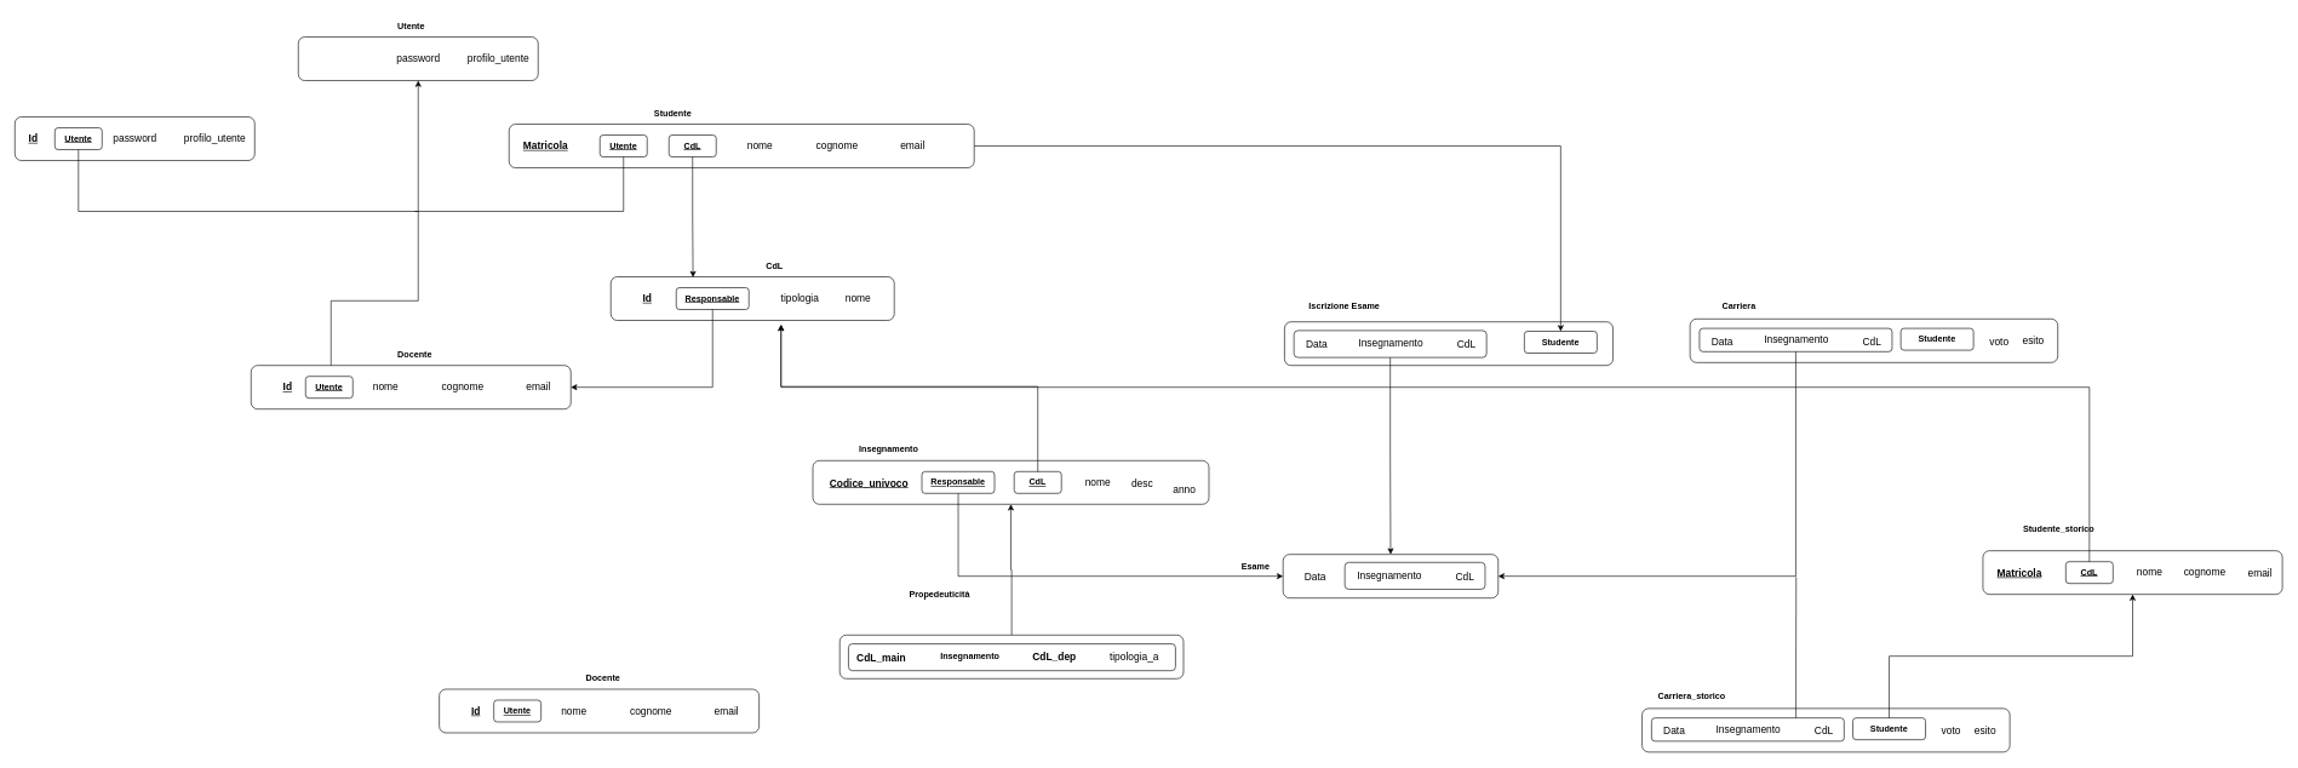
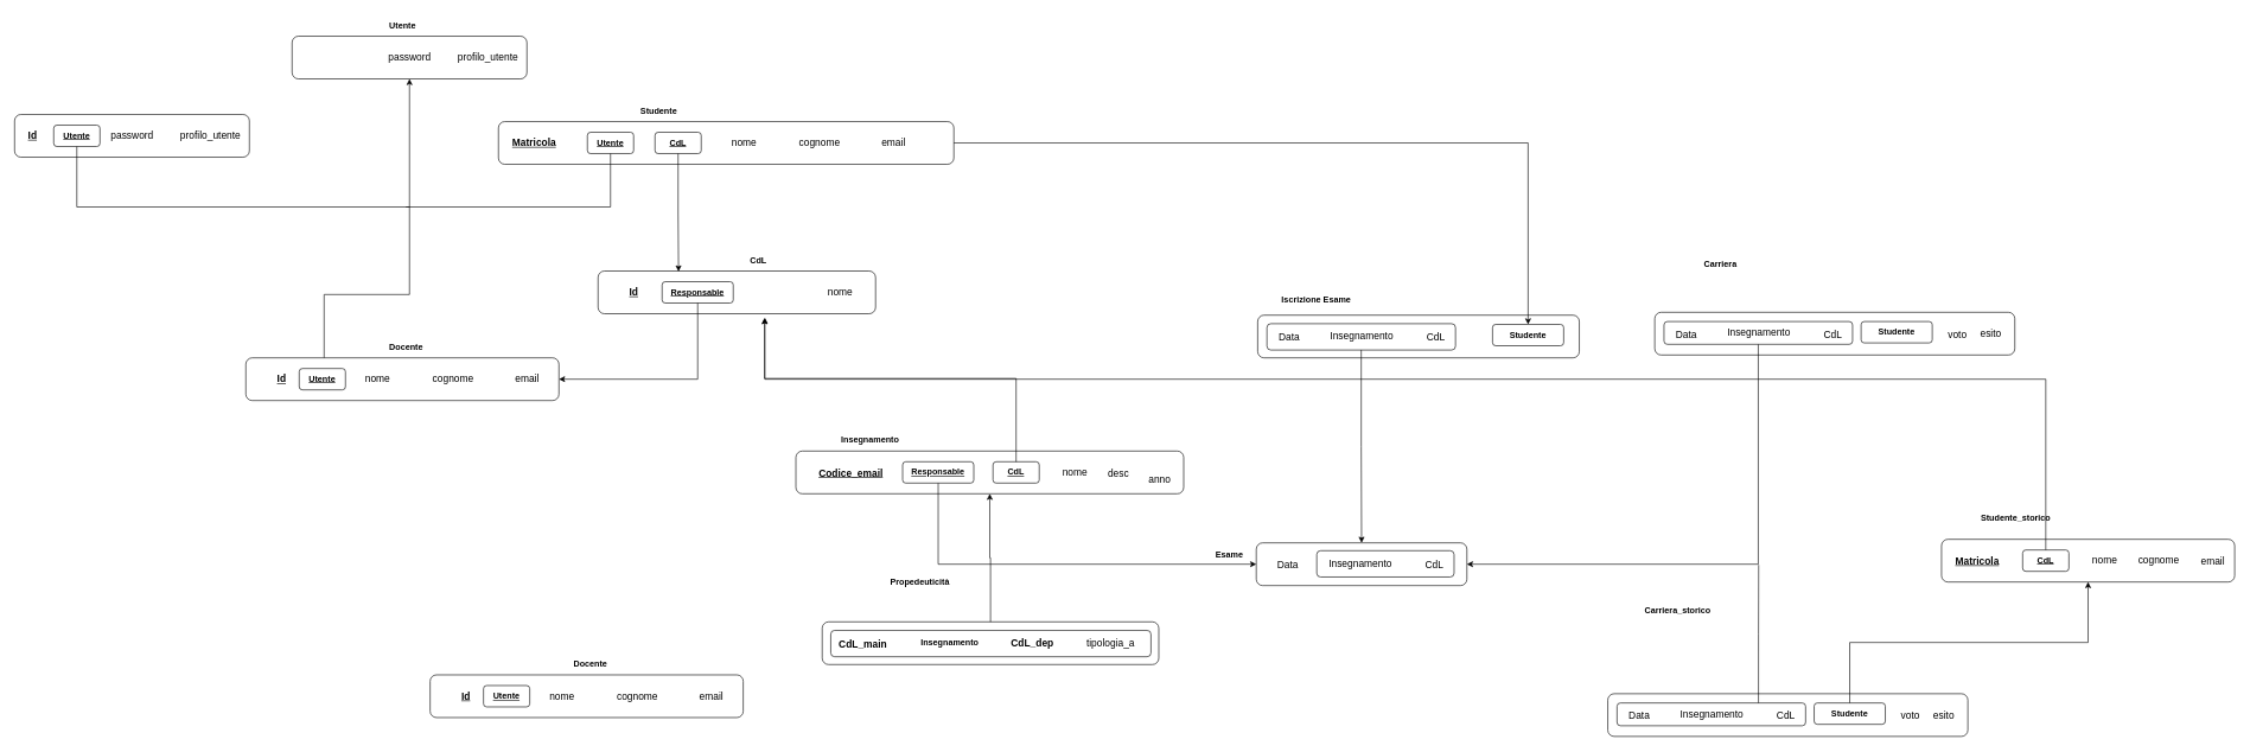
- <mxCell id="24" value="tipologia" style="text;html=1;align=center;verticalAlign=middle;resizable=0;points=[];autosize=1;strokeColor=none;fillColor=none;fontSize=14;fontStyle=0" vertex="1" parent="1"><mxGeometry x="1060" y="395" width="80" height="30" as="geometry" /></mxCell>
- <mxCell id="78" value="Carriera" style="text;html=1;align=center;verticalAlign=middle;resizable=0;points=[];autosize=1;strokeColor=none;fillColor=none;fontStyle=1" vertex="1" parent="1"><mxGeometry x="2360" y="408" width="64" height="26" as="geometry" /></mxCell>
+ <mxCell id="78" value="Carriera" style="text;html=1;align=center;verticalAlign=middle;resizable=0;points=[];autosize=1;strokeColor=none;fillColor=none;fontStyle=1" vertex="1" parent="1"><mxGeometry x="2385" y="358" width="64" height="26" as="geometry" /></mxCell>
- <mxCell id="43" value="Codice_univoco" style="text;html=1;align=center;verticalAlign=middle;resizable=0;points=[];autosize=1;strokeColor=none;fillColor=none;fontSize=14;fontStyle=5" vertex="1" parent="1"><mxGeometry x="1132" y="649" width="126" height="29" as="geometry" /></mxCell>
+ <mxCell id="43" value="Codice_email" style="text;html=1;align=center;verticalAlign=middle;resizable=0;points=[];autosize=1;strokeColor=none;fillColor=none;fontSize=14;fontStyle=5" vertex="1" parent="1"><mxGeometry x="1132" y="649" width="126" height="29" as="geometry" /></mxCell>
- <mxCell id="88" value="Carriera_storico" style="text;html=1;align=center;verticalAlign=middle;resizable=0;points=[];autosize=1;strokeColor=none;fillColor=none;fontStyle=1" vertex="1" parent="1"><mxGeometry x="2271" y="944" width="111" height="26" as="geometry" /></mxCell>
+ <mxCell id="88" value="Carriera_storico" style="text;html=1;align=center;verticalAlign=middle;resizable=0;points=[];autosize=1;strokeColor=none;fillColor=none;fontStyle=1" vertex="1" parent="1"><mxGeometry x="2301" y="844" width="111" height="26" as="geometry" /></mxCell>
